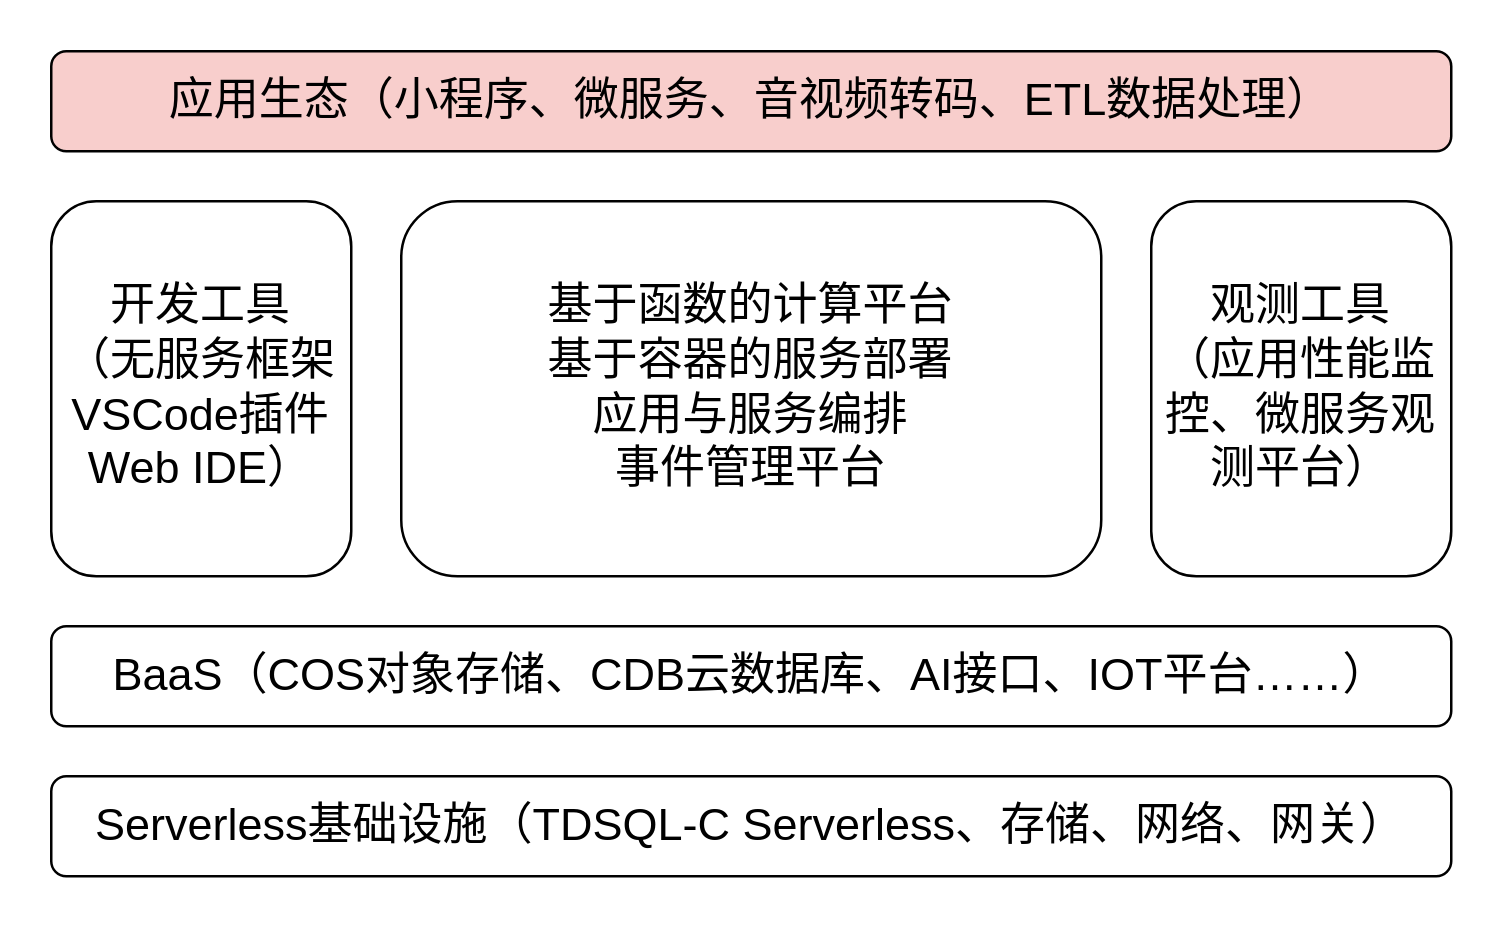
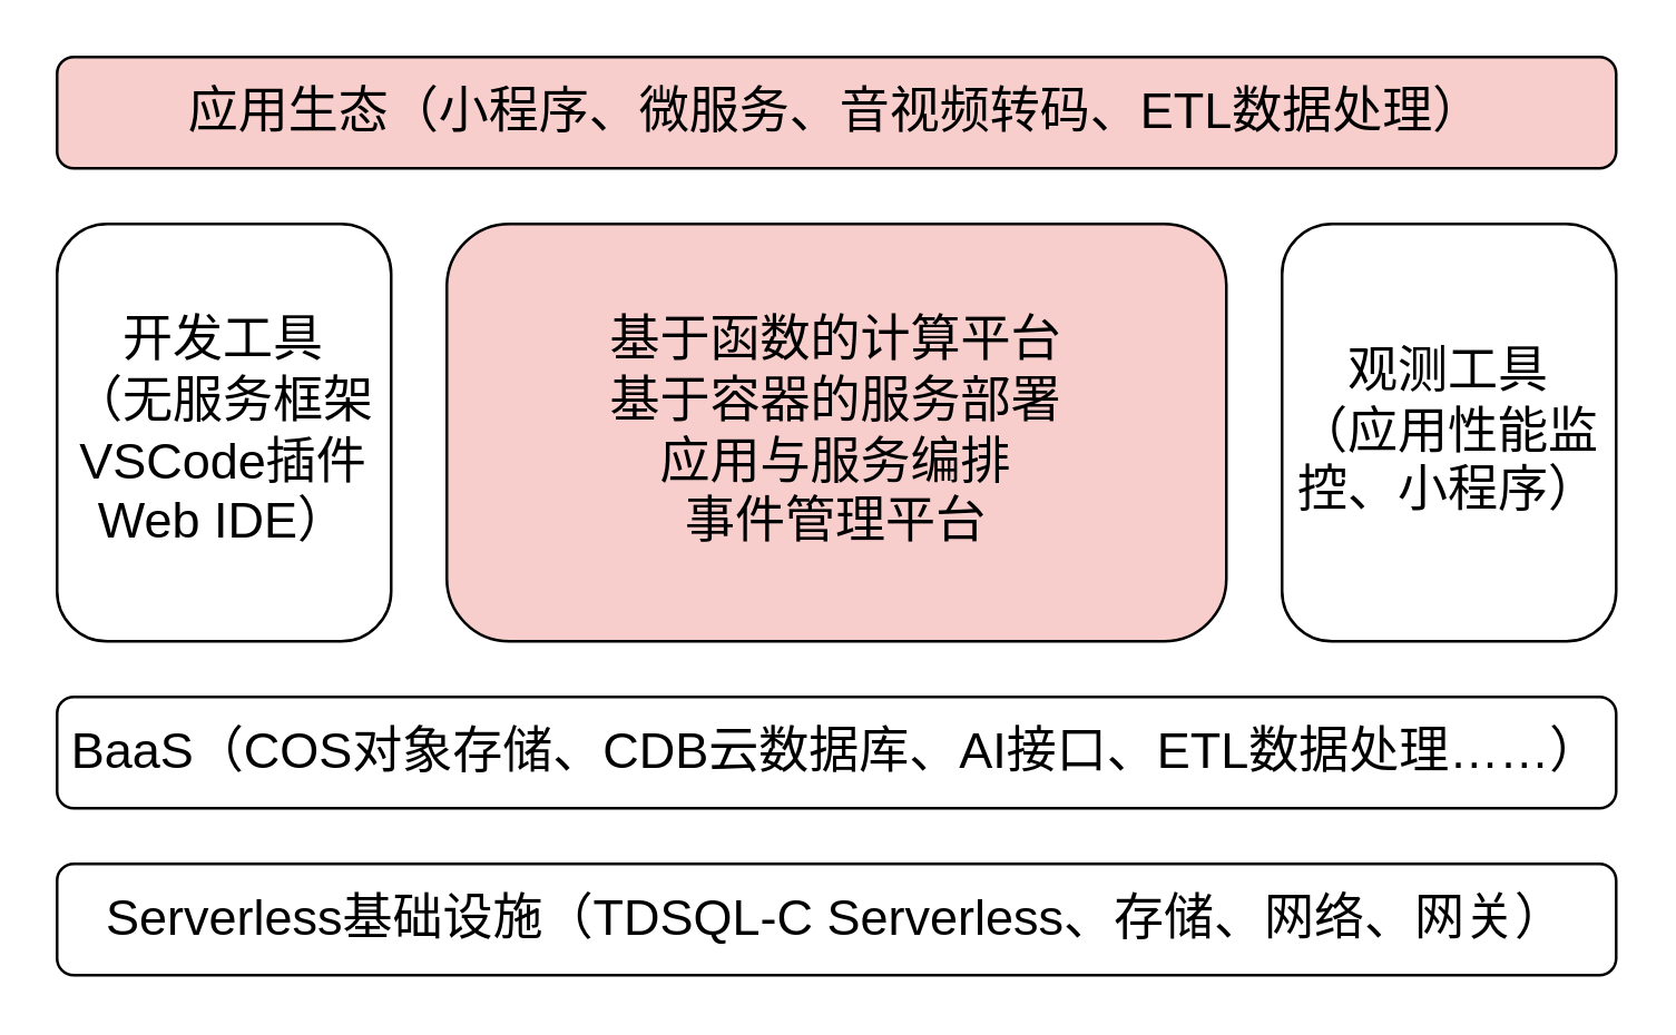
- <mxCell id="6" value="基于函数的计算平台&lt;br&gt;基于容器的服务部署&lt;br&gt;应用与服务编排&lt;br&gt;事件管理平台" style="rounded=1;whiteSpace=wrap;html=1;fontSize=18;" vertex="1" parent="1"><mxGeometry x="160" y="80" width="280" height="150" as="geometry" /></mxCell>
+ <mxCell id="6" value="基于函数的计算平台&lt;br&gt;基于容器的服务部署&lt;br&gt;应用与服务编排&lt;br&gt;事件管理平台" style="rounded=1;whiteSpace=wrap;html=1;fontSize=18;fillColor=#f8cecc;" vertex="1" parent="1"><mxGeometry x="160" y="80" width="280" height="150" as="geometry" /></mxCell>
- <mxCell id="5" value="观测工具&lt;br&gt;（应用性能监控、微服务观测平台）" style="rounded=1;whiteSpace=wrap;html=1;fontSize=18;" vertex="1" parent="1"><mxGeometry x="460" y="80" width="120" height="150" as="geometry" /></mxCell>
+ <mxCell id="5" value="观测工具&lt;br&gt;（应用性能监控、小程序）" style="rounded=1;whiteSpace=wrap;html=1;fontSize=18;" vertex="1" parent="1"><mxGeometry x="460" y="80" width="120" height="150" as="geometry" /></mxCell>
- <mxCell id="3" value="BaaS（COS对象存储、CDB云数据库、AI接口、IOT平台……）" style="rounded=1;whiteSpace=wrap;html=1;fontSize=18;" vertex="1" parent="1"><mxGeometry x="20" y="250" width="560" height="40" as="geometry" /></mxCell>
+ <mxCell id="3" value="BaaS（COS对象存储、CDB云数据库、AI接口、ETL数据处理……）" style="rounded=1;whiteSpace=wrap;html=1;fontSize=18;" vertex="1" parent="1"><mxGeometry x="20" y="250" width="560" height="40" as="geometry" /></mxCell>
